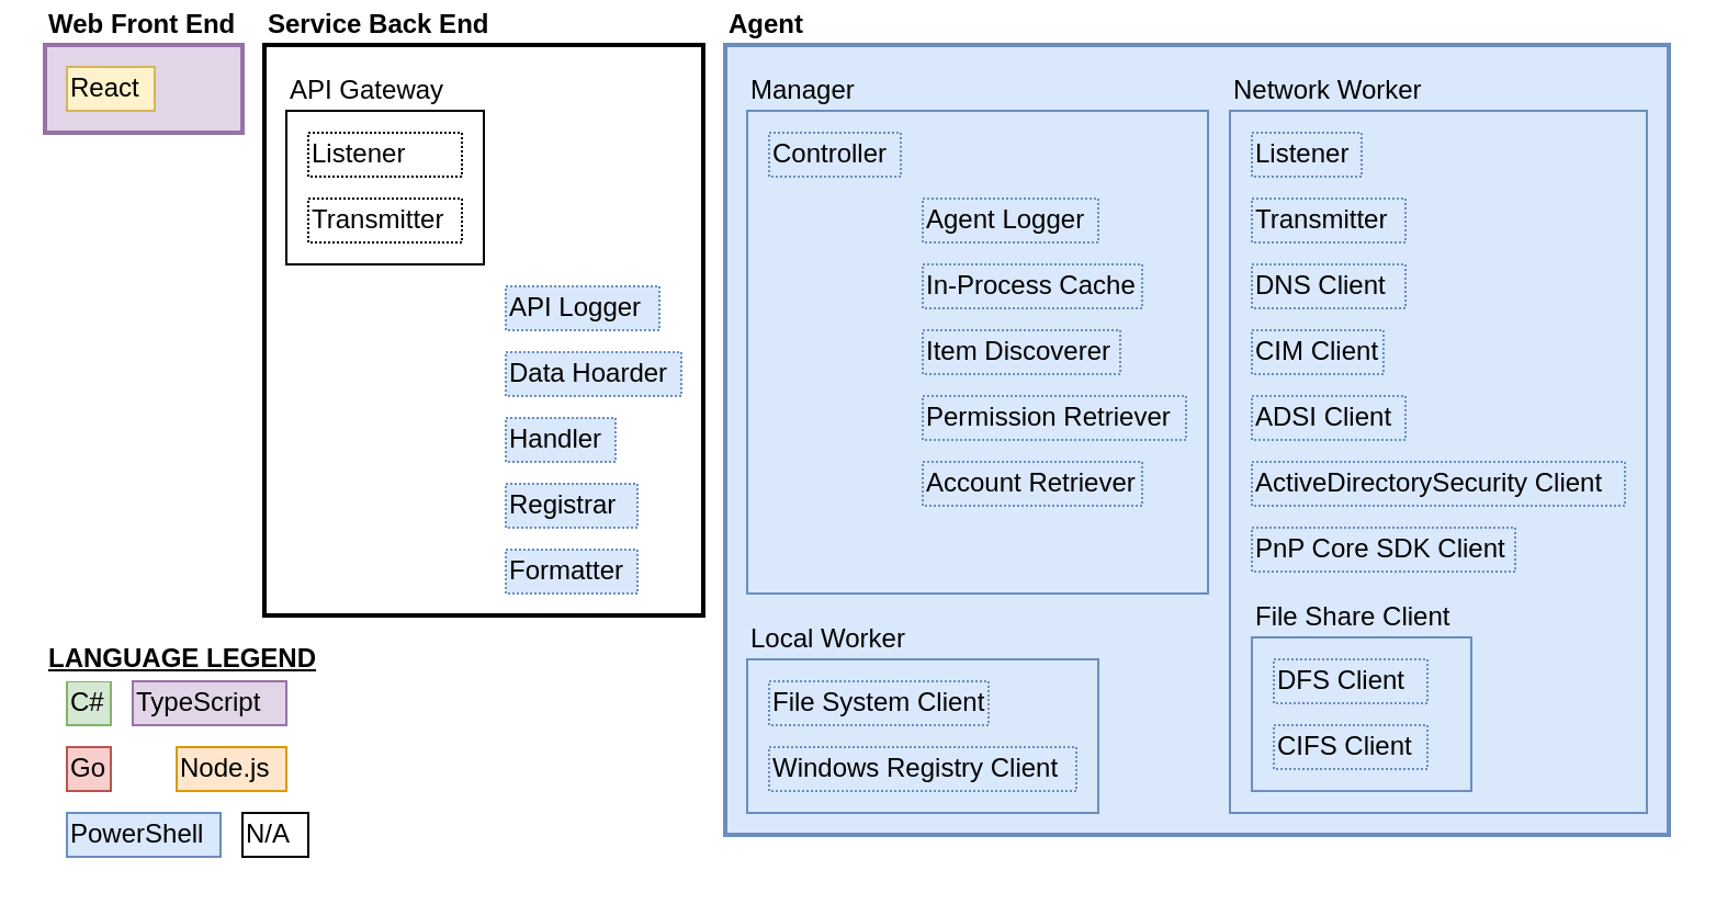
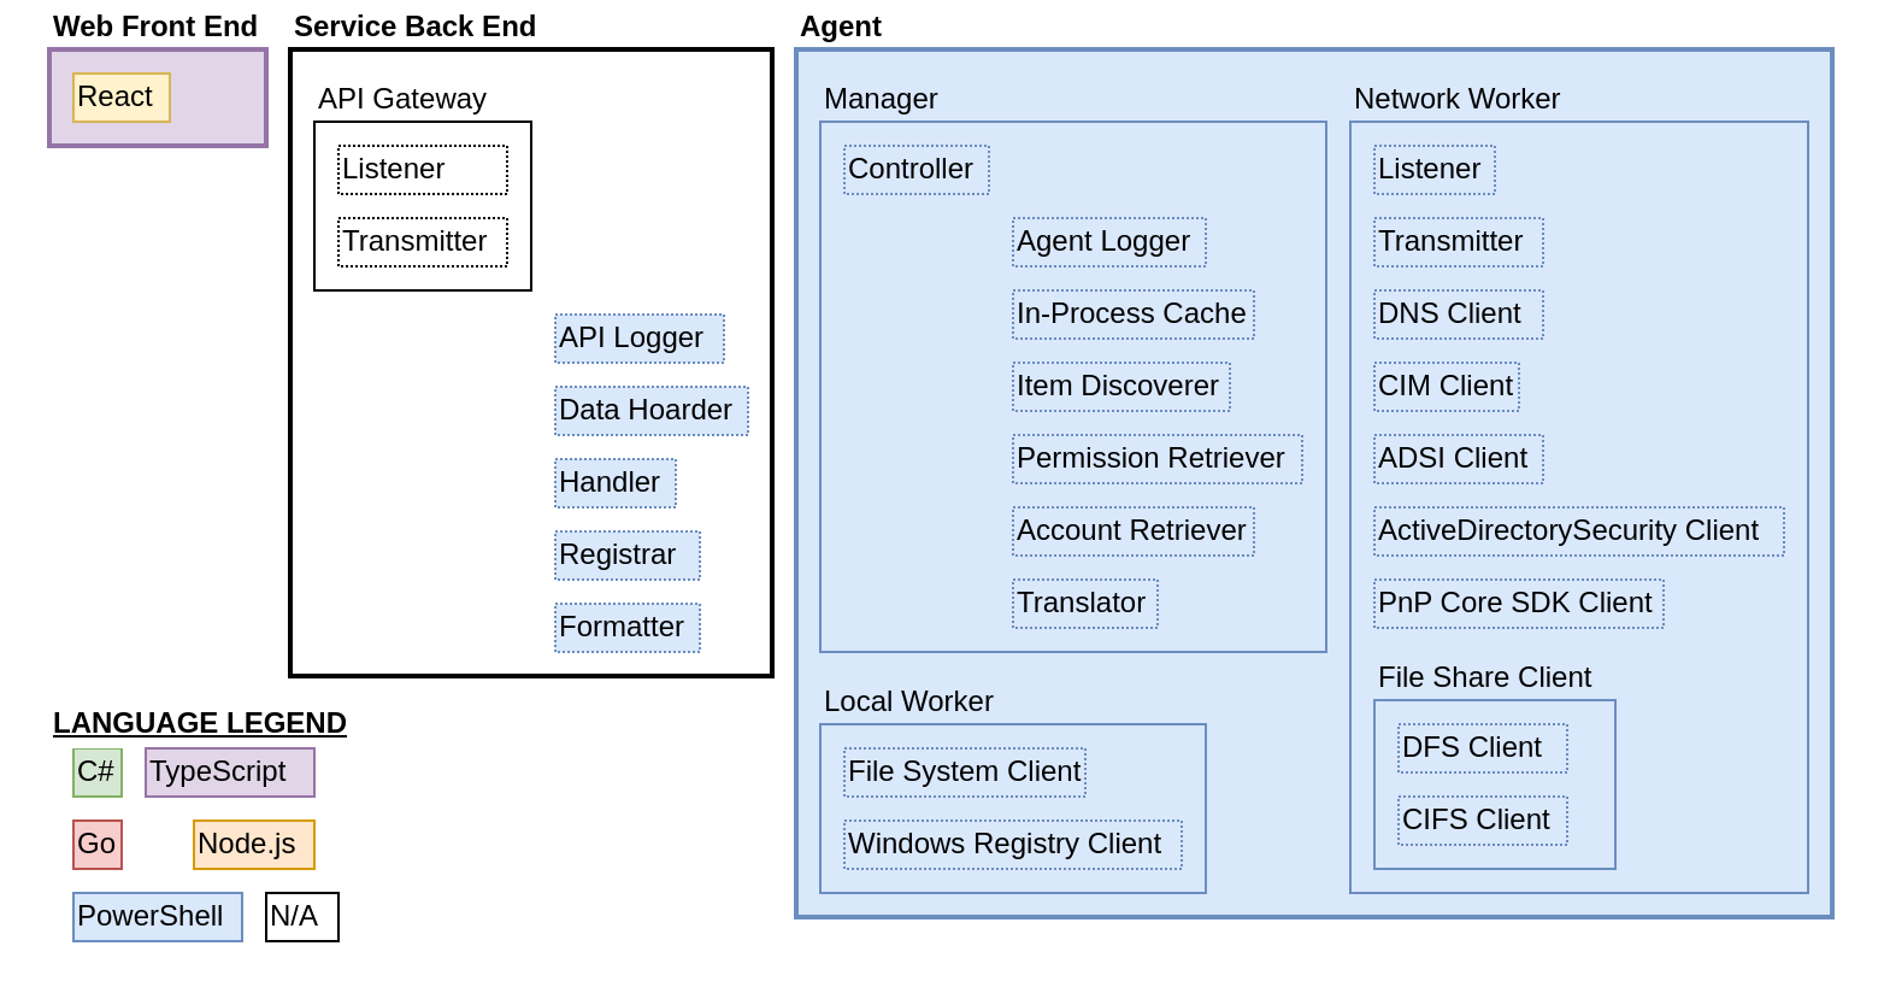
+ <mxCell id="23" value="Translator" style="rounded=0;whiteSpace=wrap;html=1;align=left;dashed=1;dashPattern=1 1;fillColor=#dae8fc;strokeColor=#6c8ebf;" parent="1" vertex="1"><mxGeometry x="420" y="240" width="60" height="20" as="geometry" /></mxCell>
